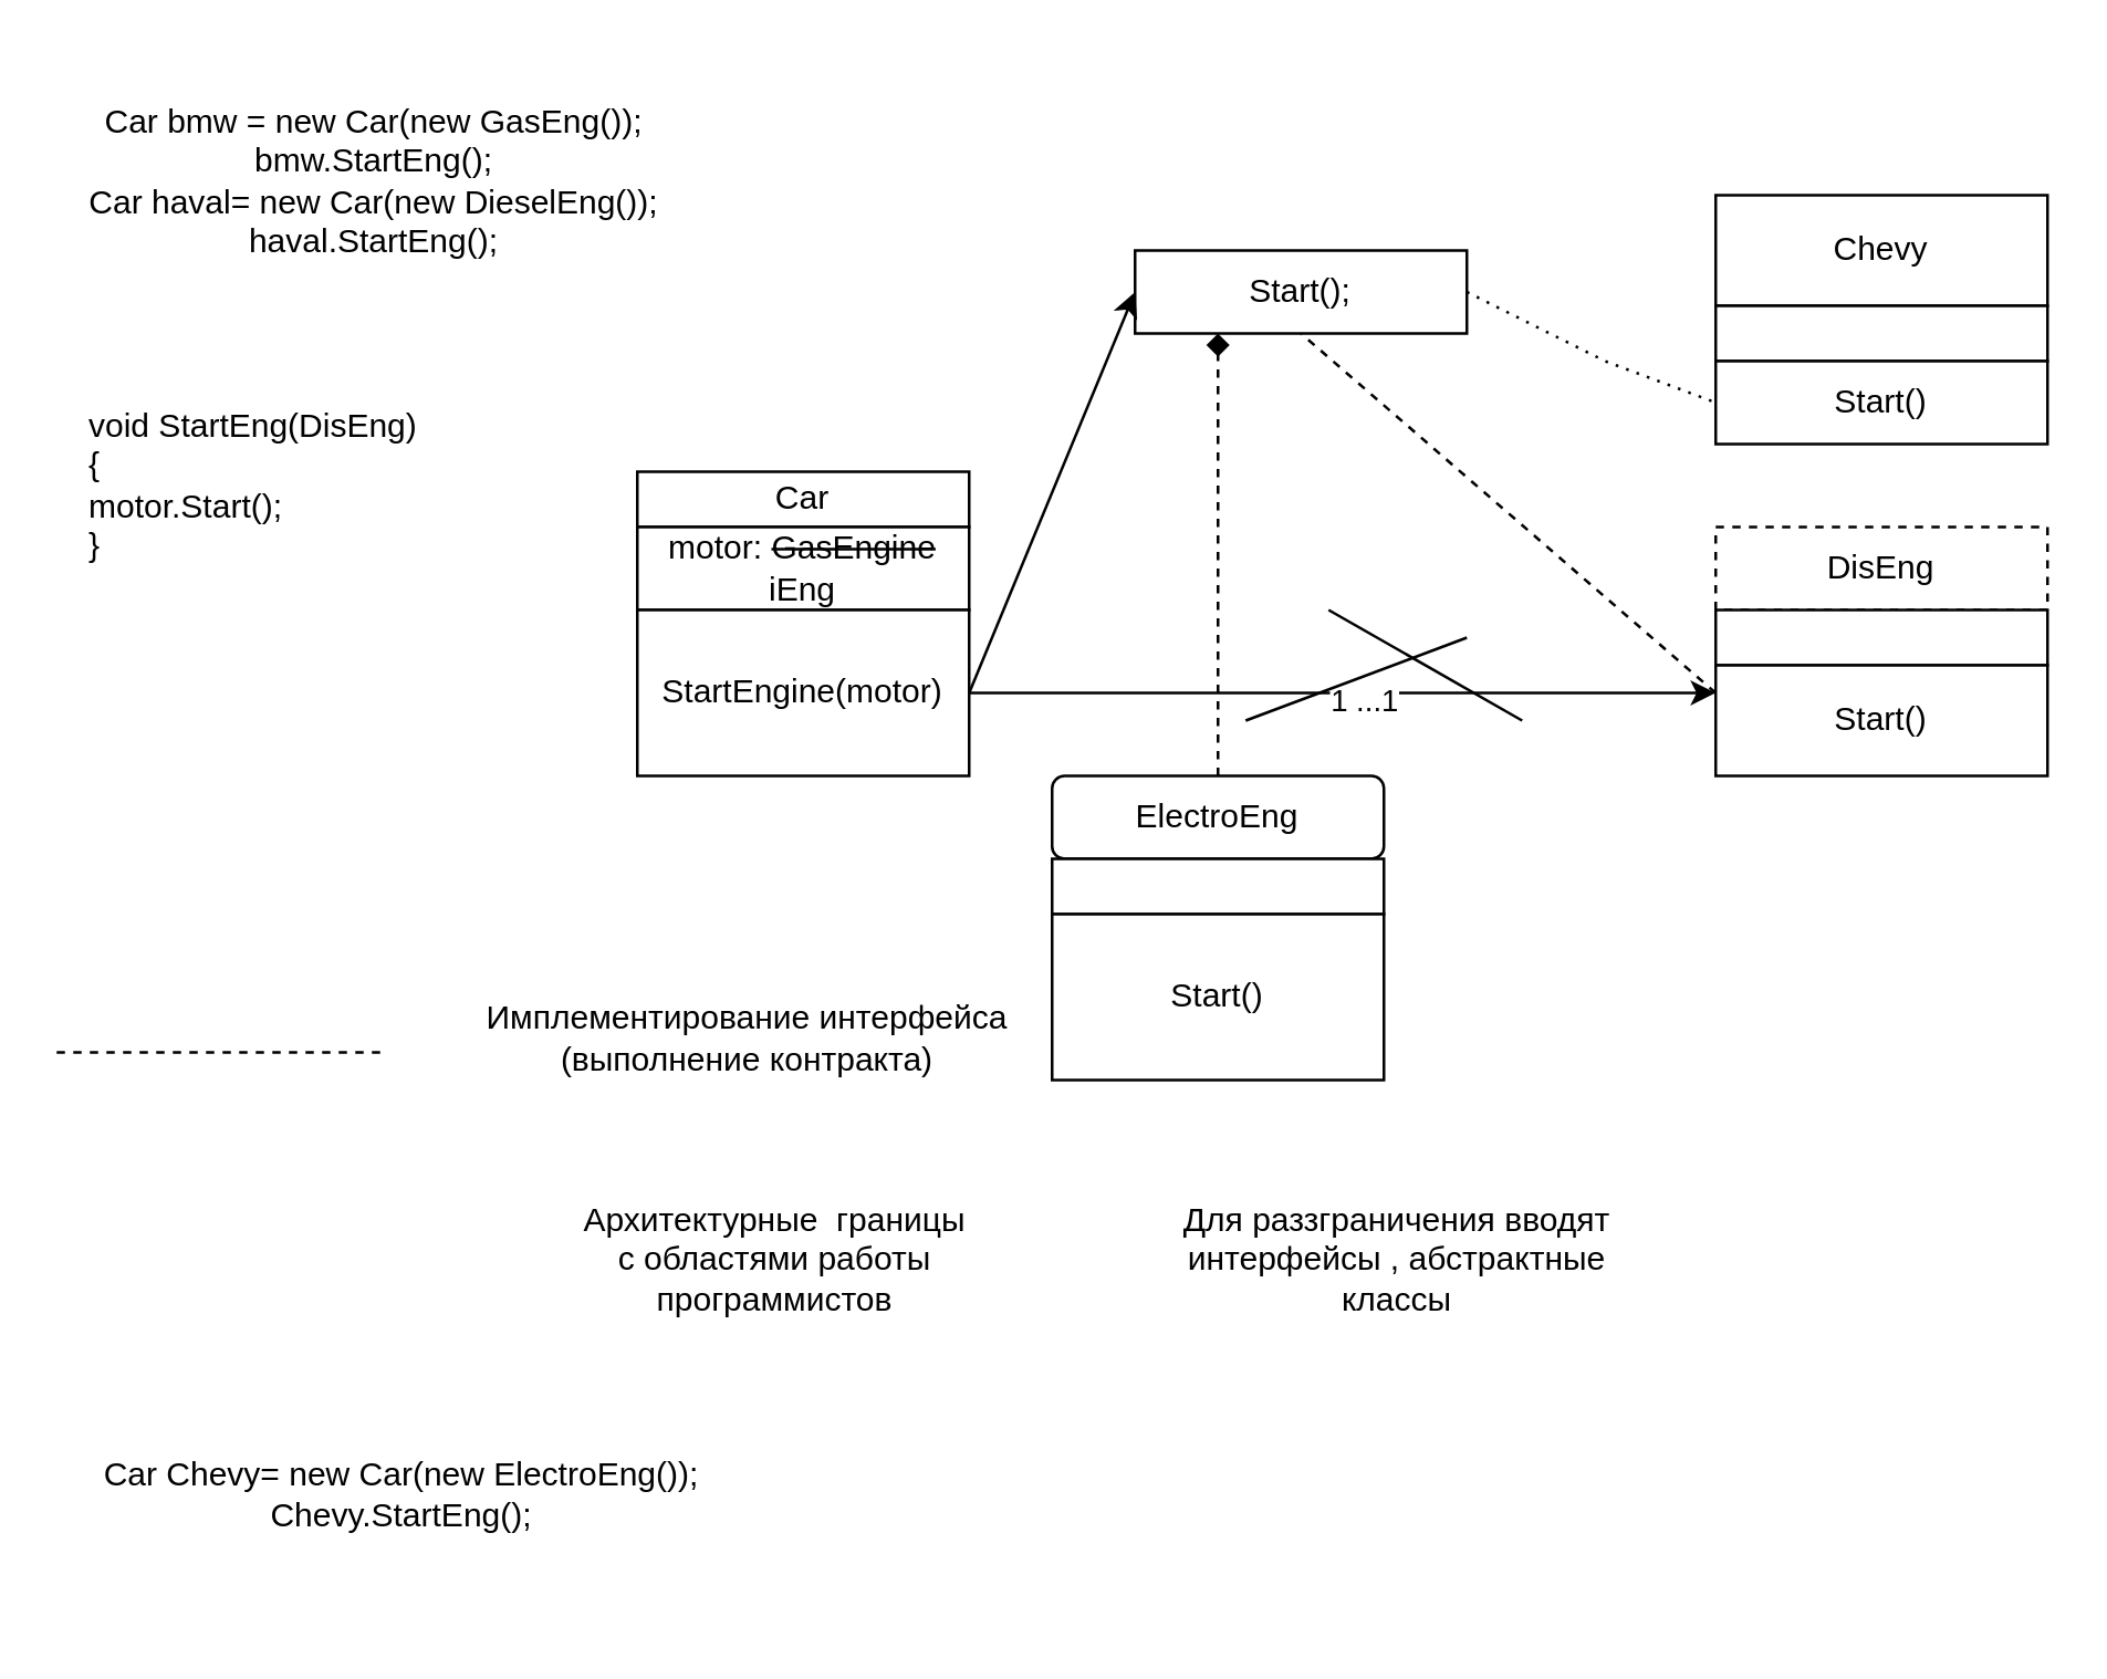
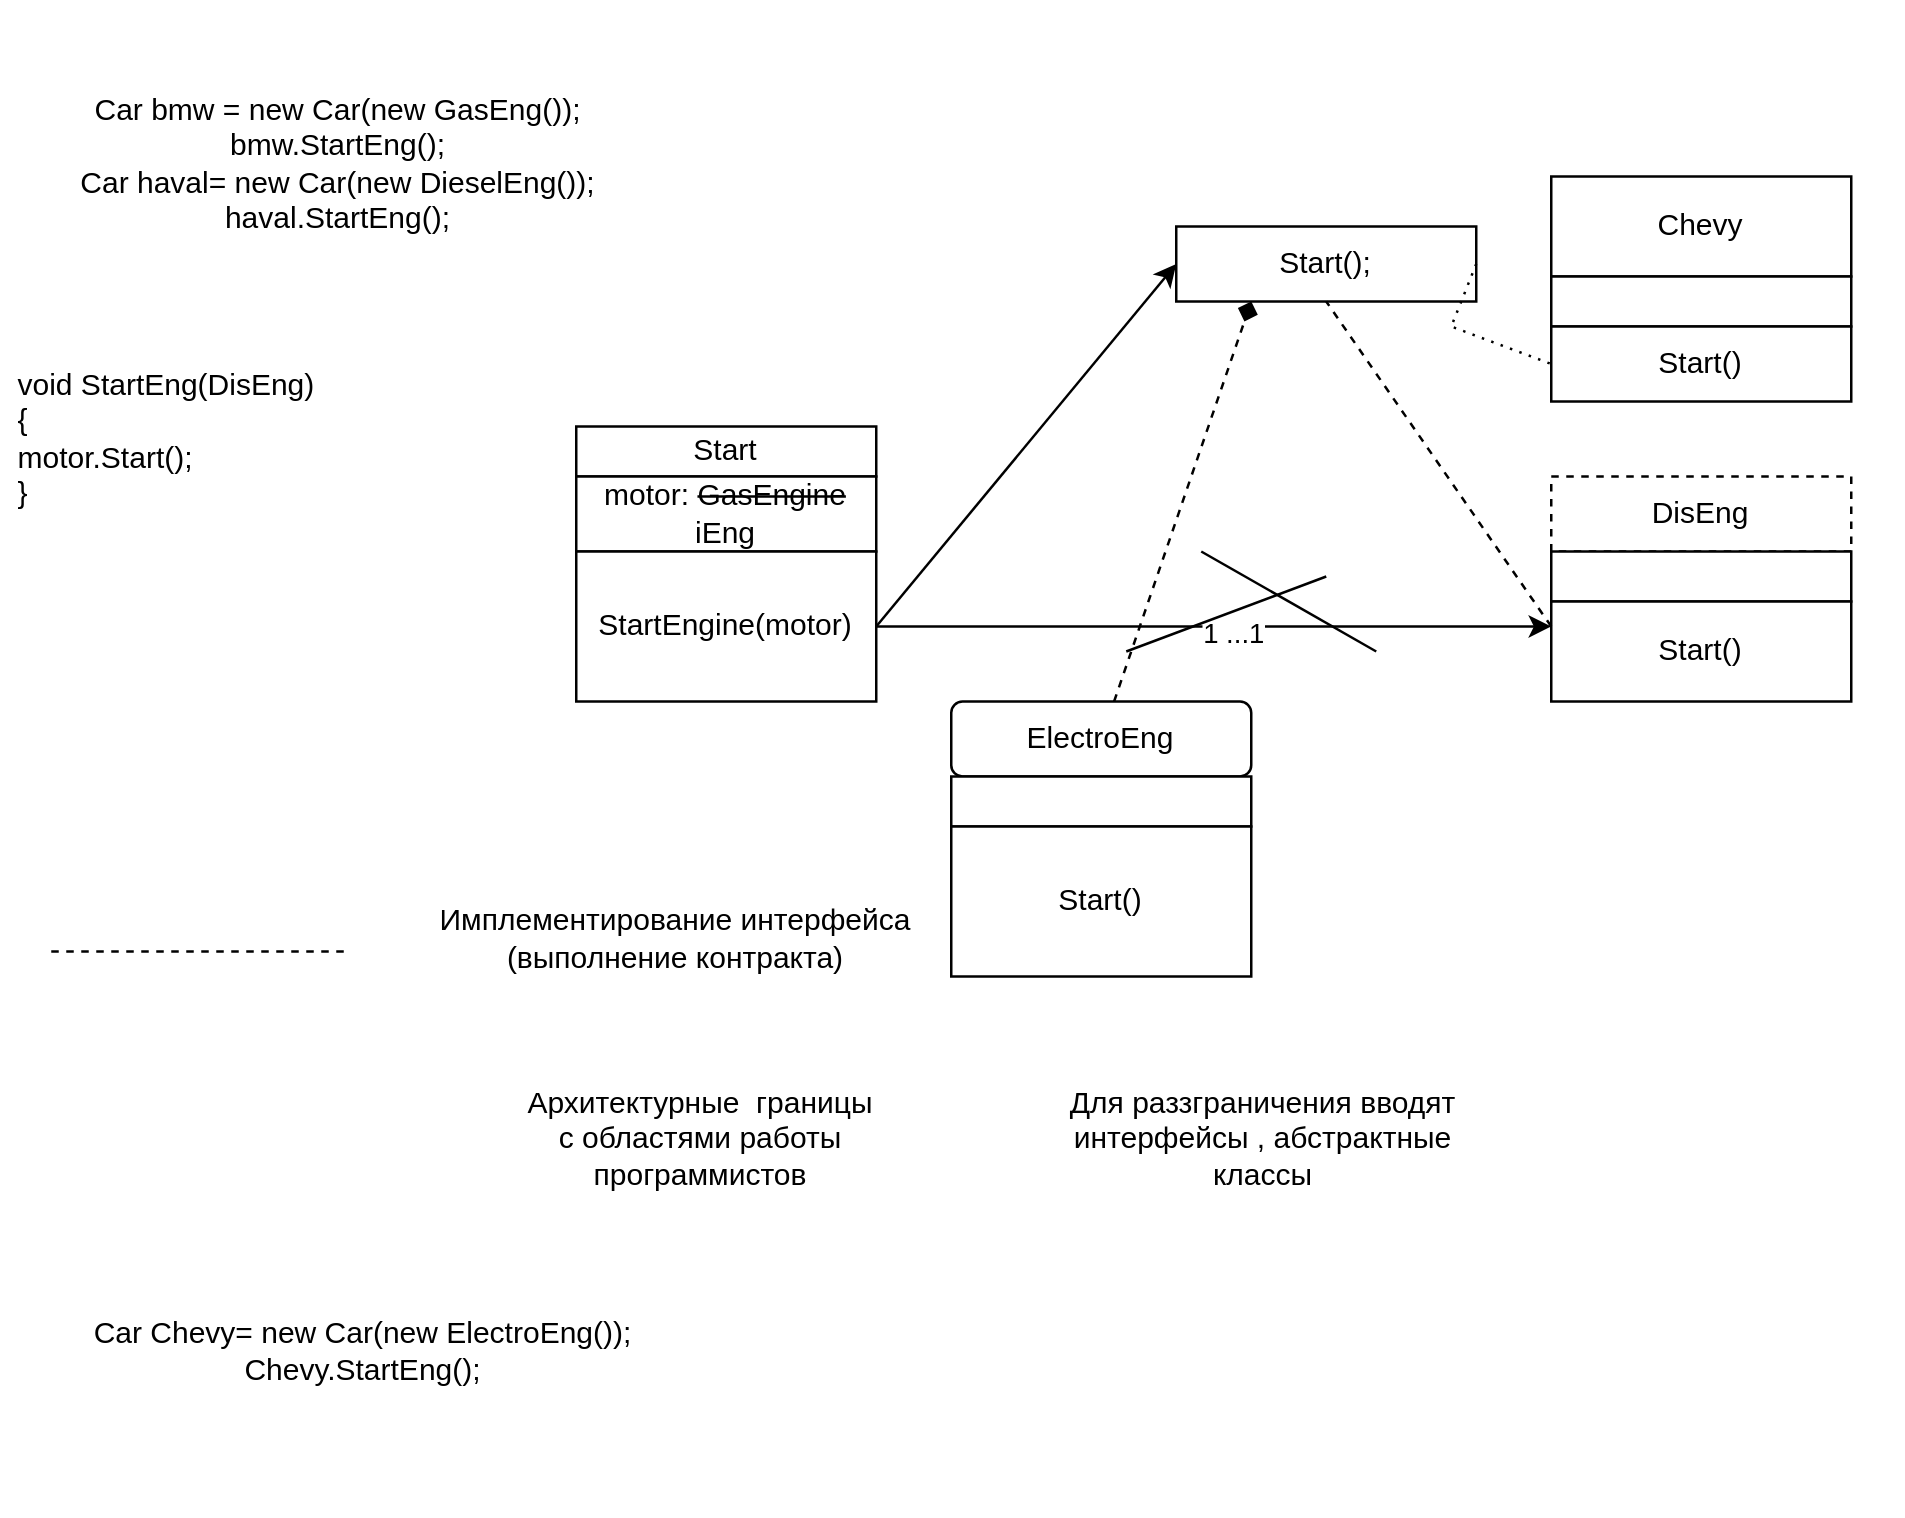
- <mxCell id="18" value="Start();" style="rounded=0;whiteSpace=wrap;html=1;" vertex="1" parent="1"><mxGeometry x="410" y="90" width="120" height="30" as="geometry" /></mxCell>
+ <mxCell id="18" value="Start();" style="rounded=0;whiteSpace=wrap;html=1;" vertex="1" parent="1"><mxGeometry x="470" y="90" width="120" height="30" as="geometry" /></mxCell>
- <mxCell id="13" value="void StartEng(DisEng)&lt;br&gt;{&lt;br&gt;motor.Start();&lt;br&gt;}" style="text;html=1;strokeColor=none;fillColor=none;align=left;verticalAlign=middle;whiteSpace=wrap;rounded=0;" vertex="1" parent="1"><mxGeometry x="30" y="130" width="140" height="90" as="geometry" /></mxCell>
+ <mxCell id="13" value="void StartEng(DisEng)&lt;br&gt;{&lt;br&gt;motor.Start();&lt;br&gt;}" style="text;html=1;strokeColor=none;fillColor=none;align=left;verticalAlign=middle;whiteSpace=wrap;rounded=0;" vertex="1" parent="1"><mxGeometry x="5" y="130" width="140" height="90" as="geometry" /></mxCell>
- <mxCell id="2" value="Car" style="rounded=0;whiteSpace=wrap;html=1;" vertex="1" parent="1"><mxGeometry x="230" y="170" width="120" height="20" as="geometry" /></mxCell>
+ <mxCell id="2" value="Start" style="rounded=0;whiteSpace=wrap;html=1;" vertex="1" parent="1"><mxGeometry x="230" y="170" width="120" height="20" as="geometry" /></mxCell>
